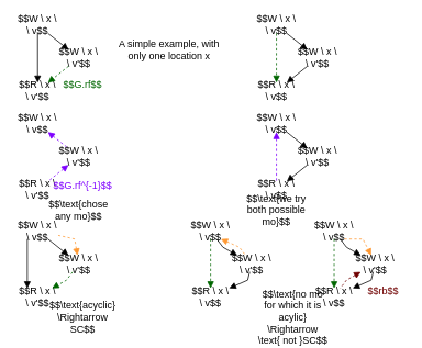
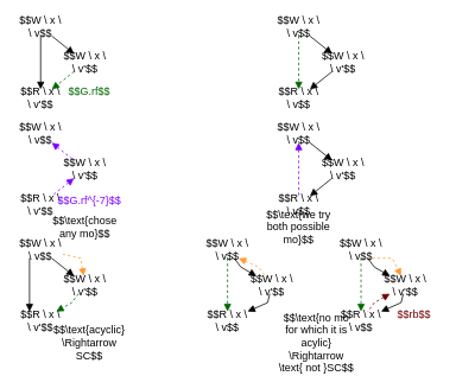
- <mxCell id="54" value="A simple example, with only one location x" style="text;html=1;strokeColor=none;fillColor=none;align=center;verticalAlign=middle;whiteSpace=wrap;rounded=0;fontColor=#000000;" vertex="1" parent="1"><mxGeometry x="140" y="50" width="130" height="20" as="geometry" /></mxCell>
- <mxCell id="12" value="$$G.rf^{-1}$$" style="text;html=1;strokeColor=none;fillColor=none;align=center;verticalAlign=middle;whiteSpace=wrap;rounded=0;fontColor=#7F00FF;" vertex="1" parent="1"><mxGeometry x="70" y="210" width="60" height="30" as="geometry" /></mxCell>
+ <mxCell id="12" value="$$G.rf^{-7}$$" style="text;html=1;strokeColor=none;fillColor=none;align=center;verticalAlign=middle;whiteSpace=wrap;rounded=0;fontColor=#7F00FF;" vertex="1" parent="1"><mxGeometry x="70" y="210" width="60" height="30" as="geometry" /></mxCell>
